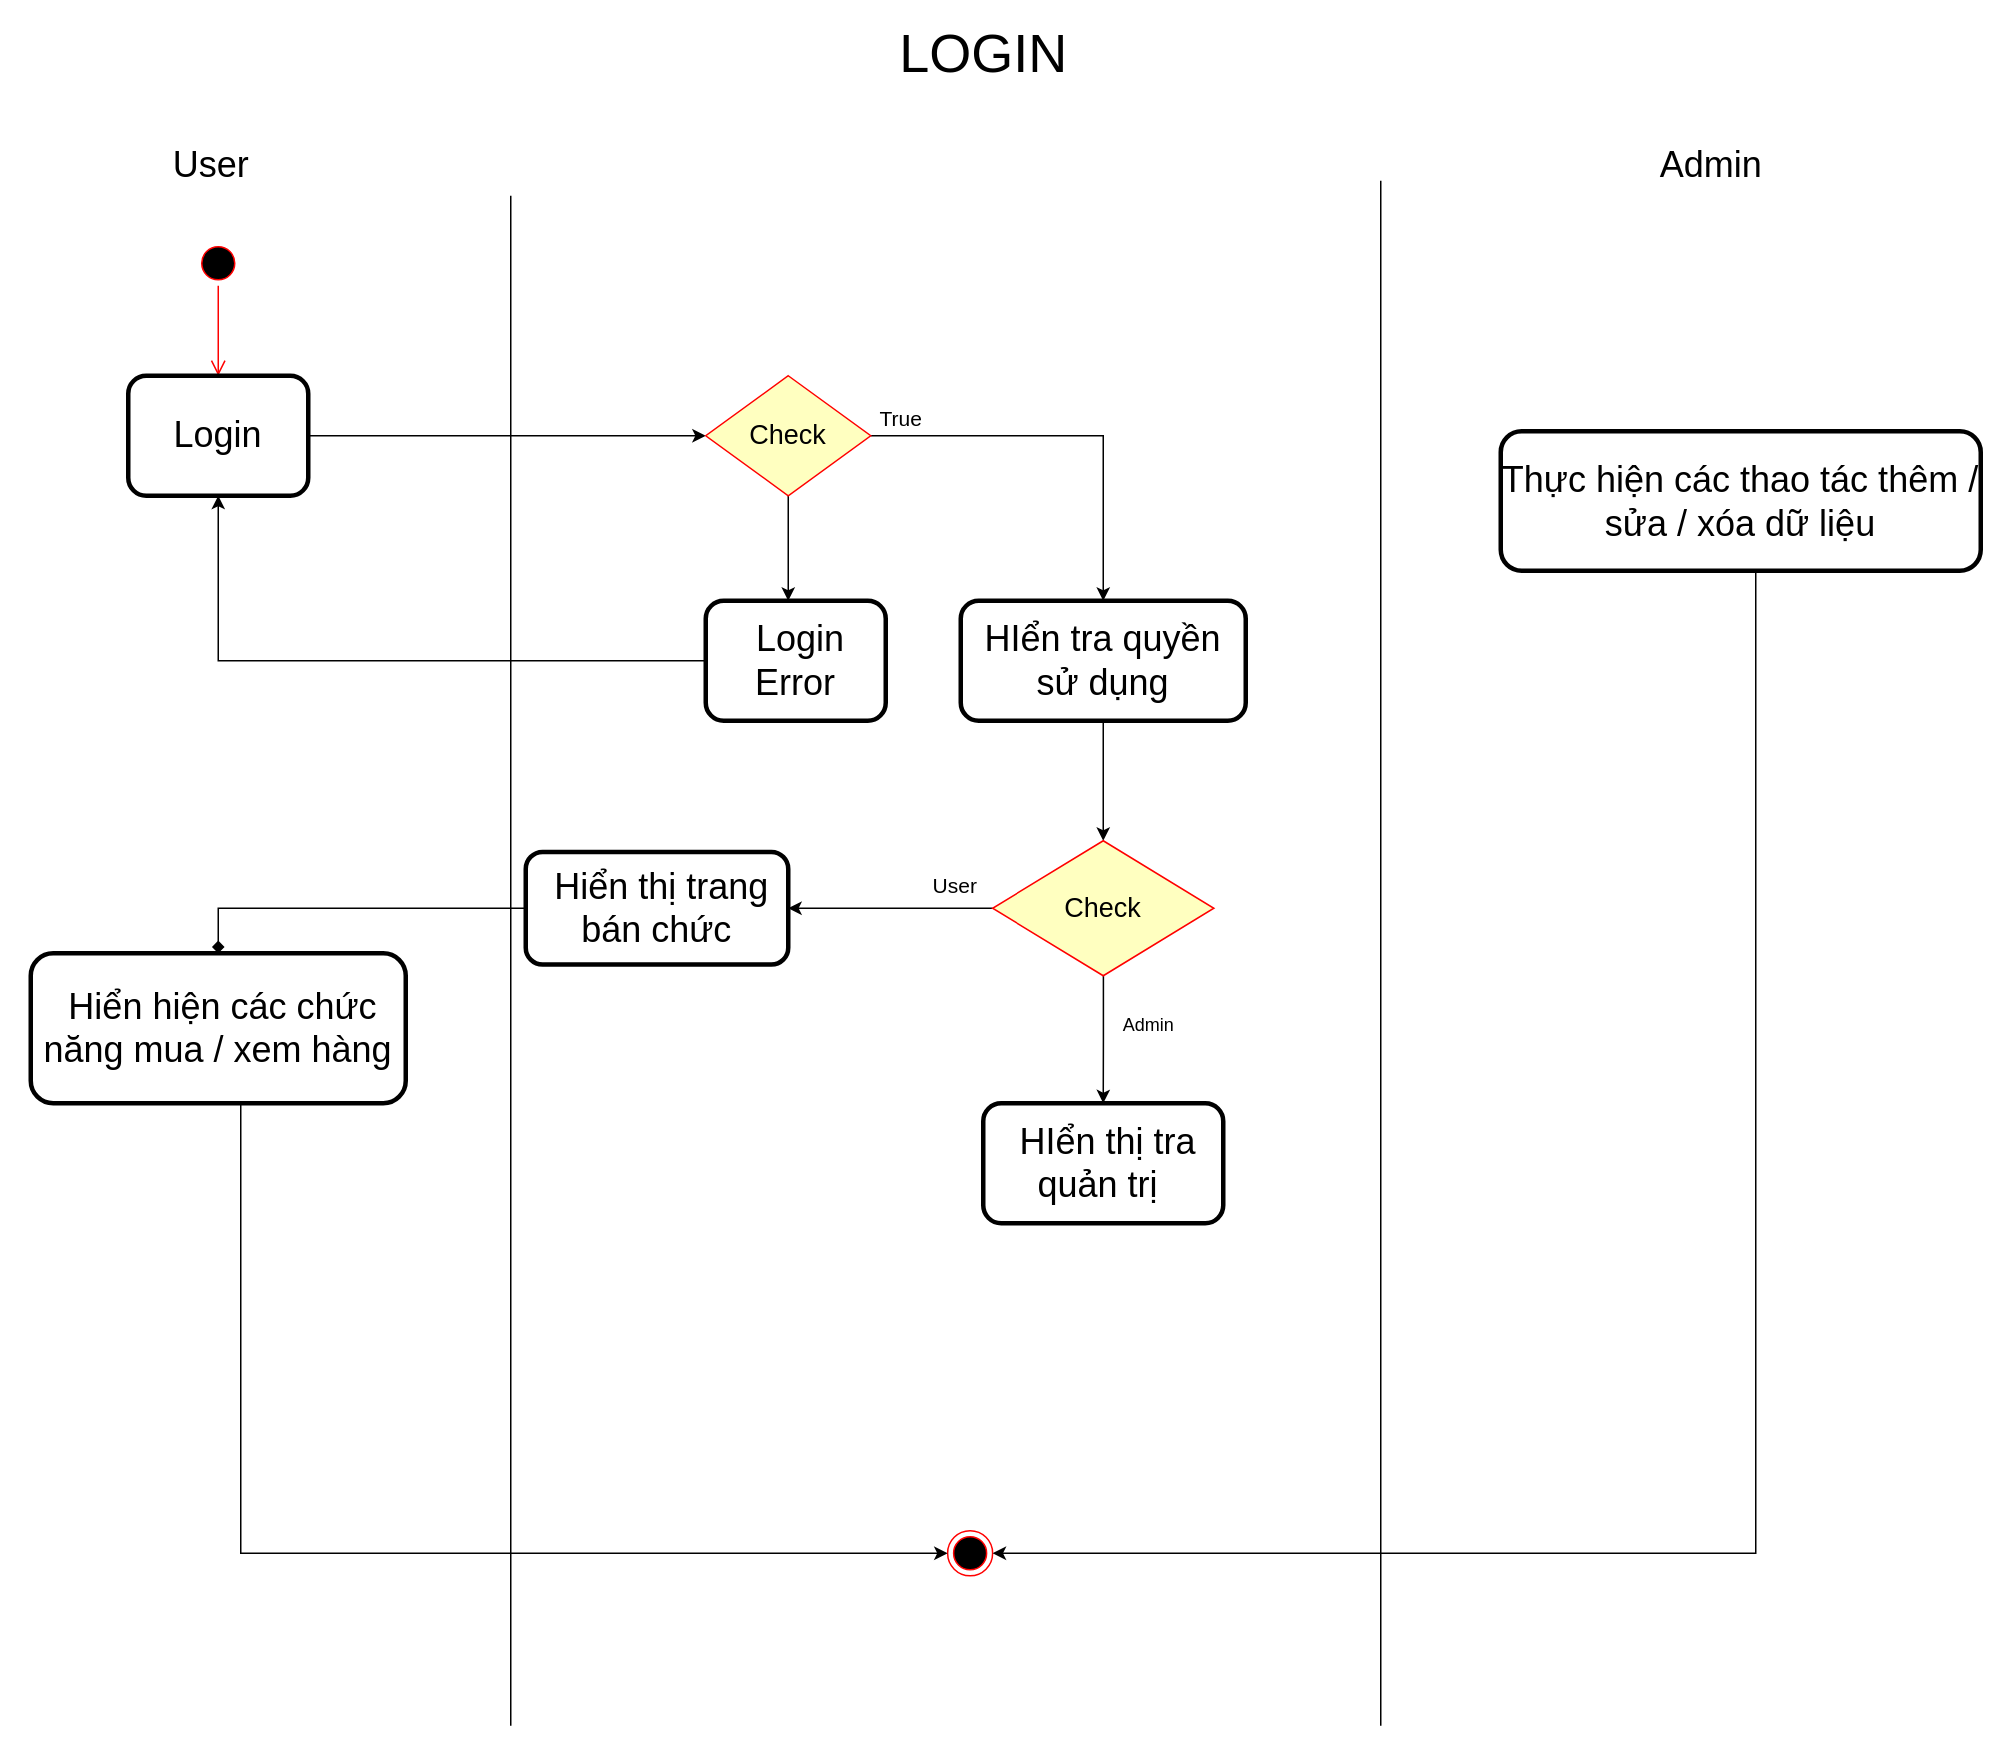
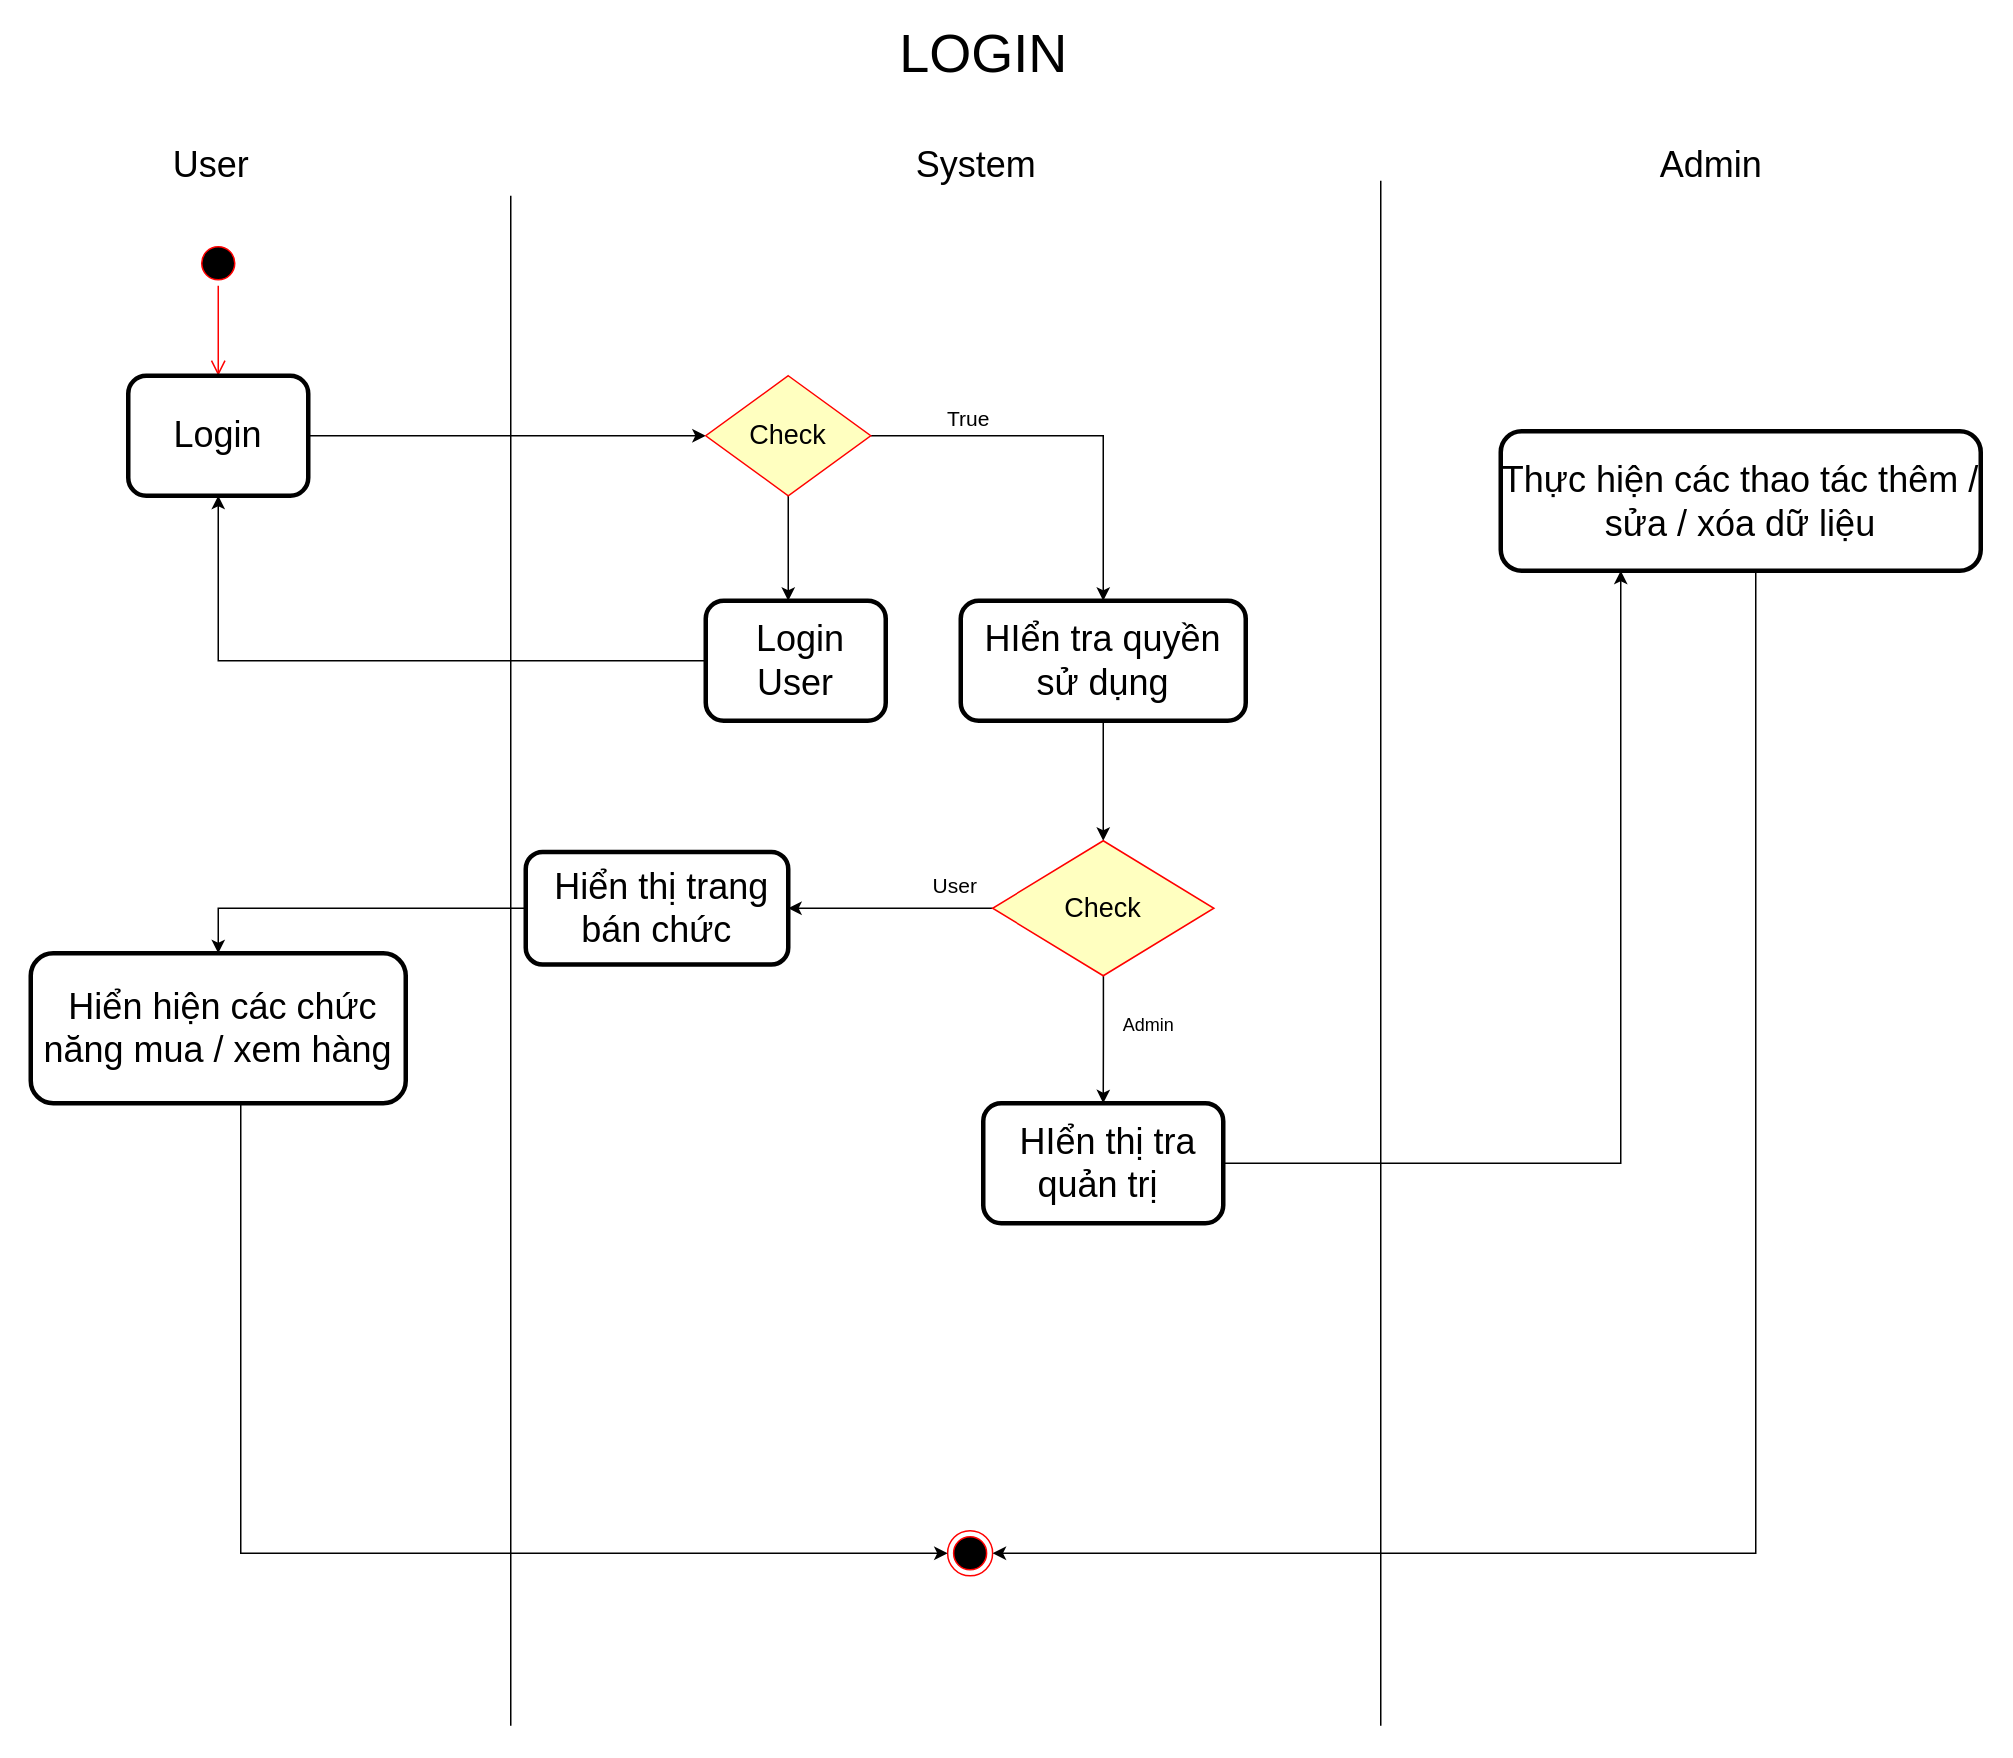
+ <mxCell id="8" value="&lt;font style=&quot;font-size: 24px&quot;&gt;System&lt;/font&gt;" style="text;html=1;align=center;verticalAlign=middle;resizable=0;points=[];autosize=1;" vertex="1" parent="1"><mxGeometry x="600" y="100" width="100" height="20" as="geometry" /></mxCell>
- <mxCell id="28" value="&lt;font style=&quot;font-size: 14px&quot;&gt;&#13;True&lt;br&gt;&lt;/font&gt;" style="text;html=1;align=center;verticalAlign=middle;resizable=0;points=[];autosize=1;" vertex="1" parent="1"><mxGeometry x="580" y="260" width="40" height="20" as="geometry" /></mxCell>
+ <mxCell id="28" value="&lt;font style=&quot;font-size: 14px&quot;&gt;&#13;True&lt;br&gt;&lt;/font&gt;" style="text;html=1;align=center;verticalAlign=middle;resizable=0;points=[];autosize=1;" vertex="1" parent="1"><mxGeometry x="625" y="260" width="40" height="20" as="geometry" /></mxCell>
- <mxCell id="16" value="&lt;font style=&quot;font-size: 24px&quot;&gt;&amp;nbsp;Login Error&lt;/font&gt;" style="shape=ext;rounded=1;html=1;whiteSpace=wrap;strokeWidth=3;shadow=0;" vertex="1" parent="1"><mxGeometry x="470" y="400" width="120" height="80" as="geometry" /></mxCell>
+ <mxCell id="16" value="&lt;font style=&quot;font-size: 24px&quot;&gt;&amp;nbsp;Login User&lt;/font&gt;" style="shape=ext;rounded=1;html=1;whiteSpace=wrap;strokeWidth=3;shadow=0;" vertex="1" parent="1"><mxGeometry x="470" y="400" width="120" height="80" as="geometry" /></mxCell>
- <mxCell id="25" style="edgeStyle=orthogonalEdgeStyle;rounded=0;orthogonalLoop=1;jettySize=auto;html=1;entryX=0.5;entryY=0;entryDx=0;entryDy=0;endArrow=diamond;" edge="1" parent="1" source="26" target="31"><mxGeometry relative="1" as="geometry" /></mxCell>
+ <mxCell id="25" style="edgeStyle=orthogonalEdgeStyle;rounded=0;orthogonalLoop=1;jettySize=auto;html=1;entryX=0.5;entryY=0;entryDx=0;entryDy=0;" edge="1" parent="1" source="26" target="31"><mxGeometry relative="1" as="geometry" /></mxCell>
+ <mxCell id="23" style="edgeStyle=orthogonalEdgeStyle;rounded=0;orthogonalLoop=1;jettySize=auto;html=1;entryX=0.25;entryY=1;entryDx=0;entryDy=0;" edge="1" parent="1" source="24" target="33"><mxGeometry relative="1" as="geometry" /></mxCell>
